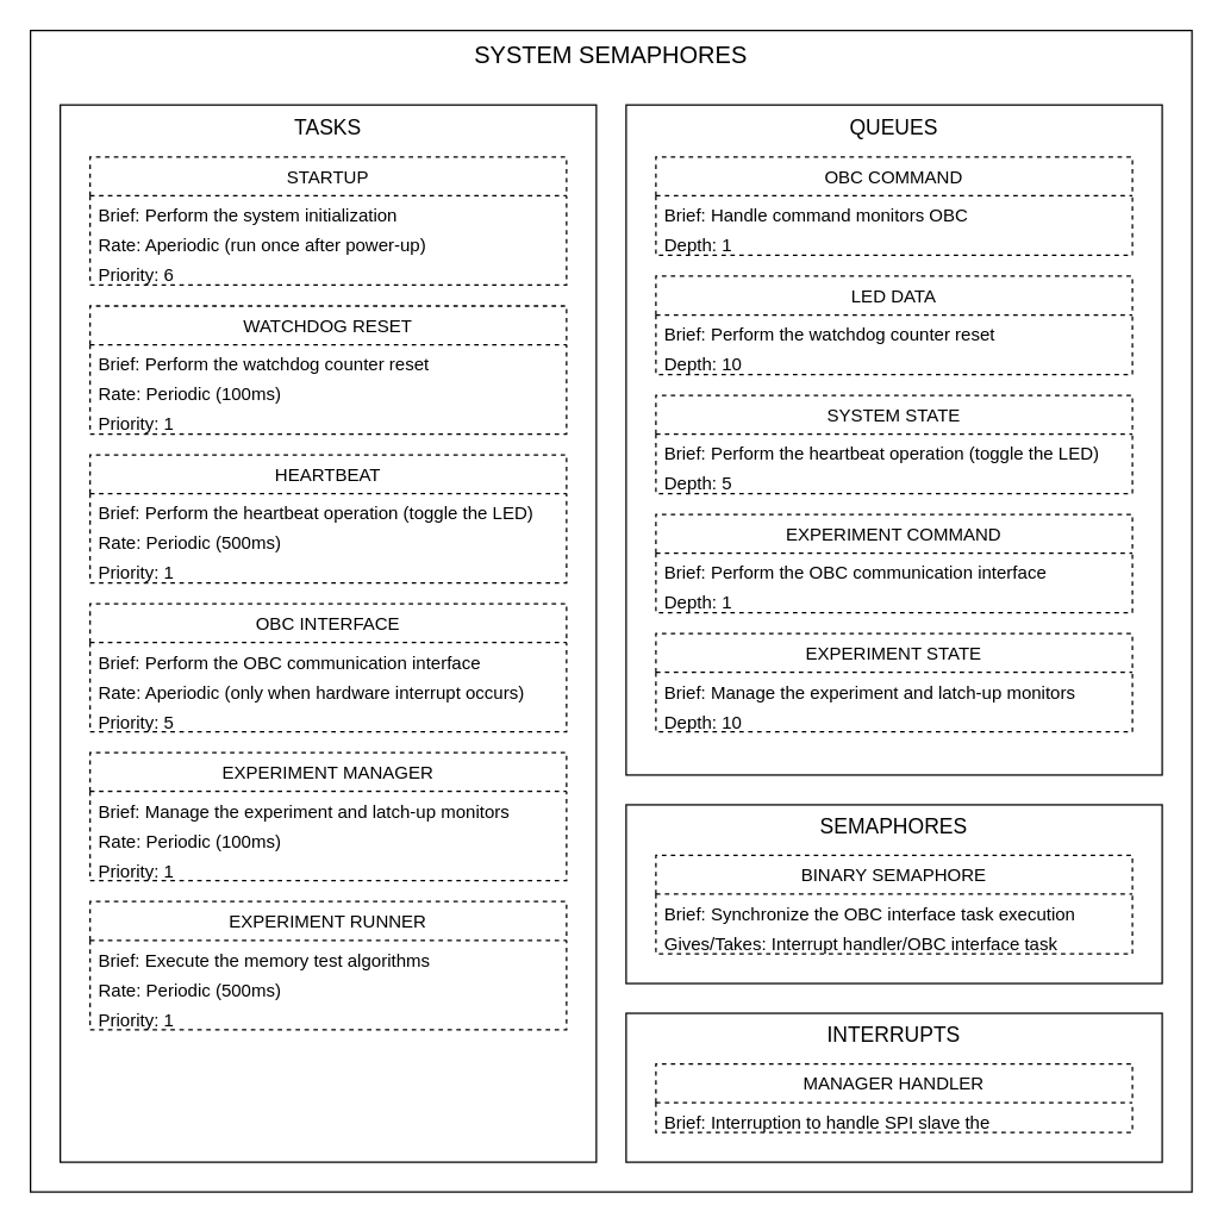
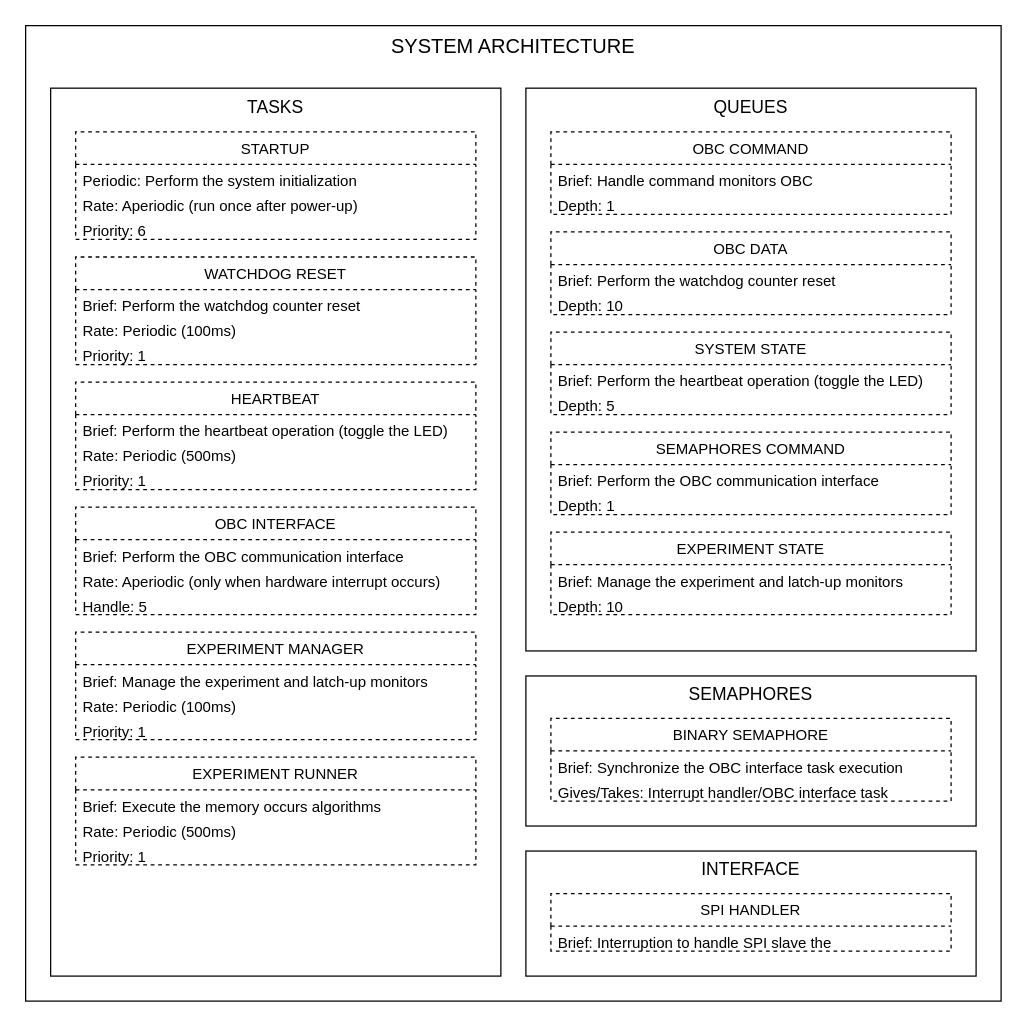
- <mxCell id="2" value="SYSTEM SEMAPHORES" style="rounded=0;whiteSpace=wrap;html=1;fillColor=none;fontSize=16;strokeWidth=1;perimeterSpacing=0;verticalAlign=top;" vertex="1" parent="1"><mxGeometry x="20" y="20" width="780" height="780" as="geometry" /></mxCell>
+ <mxCell id="2" value="SYSTEM ARCHITECTURE" style="rounded=0;whiteSpace=wrap;html=1;fillColor=none;fontSize=16;strokeWidth=1;perimeterSpacing=0;verticalAlign=top;" vertex="1" parent="1"><mxGeometry x="20" y="20" width="780" height="780" as="geometry" /></mxCell>
- <mxCell id="9" value="Brief: Perform the system initialization " style="text;strokeColor=none;fillColor=none;align=left;verticalAlign=top;spacingLeft=4;spacingRight=4;overflow=hidden;rotatable=0;points=[[0,0.5],[1,0.5]];portConstraint=eastwest;fontStyle=0" vertex="1" parent="8"><mxGeometry y="26" width="320" height="20" as="geometry" /></mxCell>
+ <mxCell id="9" value="Periodic: Perform the system initialization " style="text;strokeColor=none;fillColor=none;align=left;verticalAlign=top;spacingLeft=4;spacingRight=4;overflow=hidden;rotatable=0;points=[[0,0.5],[1,0.5]];portConstraint=eastwest;fontStyle=0" vertex="1" parent="8"><mxGeometry y="26" width="320" height="20" as="geometry" /></mxCell>
- <mxCell id="43" value="LED DATA" style="swimlane;fontStyle=0;childLayout=stackLayout;horizontal=1;startSize=26;fillColor=none;horizontalStack=0;resizeParent=1;resizeParentMax=0;resizeLast=0;collapsible=1;marginBottom=0;strokeWidth=1;fontSize=12;strokeColor=#000000;dashed=1;" vertex="1" parent="1"><mxGeometry x="440" y="185" width="320" height="66" as="geometry"><mxRectangle x="240" y="480" width="100" height="26" as="alternateBounds" /></mxGeometry></mxCell>
+ <mxCell id="43" value="OBC DATA" style="swimlane;fontStyle=0;childLayout=stackLayout;horizontal=1;startSize=26;fillColor=none;horizontalStack=0;resizeParent=1;resizeParentMax=0;resizeLast=0;collapsible=1;marginBottom=0;strokeWidth=1;fontSize=12;strokeColor=#000000;dashed=1;" vertex="1" parent="1"><mxGeometry x="440" y="185" width="320" height="66" as="geometry"><mxRectangle x="240" y="480" width="100" height="26" as="alternateBounds" /></mxGeometry></mxCell>
- <mxCell id="40" value="EXPERIMENT COMMAND" style="swimlane;fontStyle=0;childLayout=stackLayout;horizontal=1;startSize=26;fillColor=none;horizontalStack=0;resizeParent=1;resizeParentMax=0;resizeLast=0;collapsible=1;marginBottom=0;strokeWidth=1;fontSize=12;strokeColor=#000000;dashed=1;" vertex="1" parent="1"><mxGeometry x="440" y="345" width="320" height="66" as="geometry"><mxRectangle x="240" y="480" width="100" height="26" as="alternateBounds" /></mxGeometry></mxCell>
+ <mxCell id="40" value="SEMAPHORES COMMAND" style="swimlane;fontStyle=0;childLayout=stackLayout;horizontal=1;startSize=26;fillColor=none;horizontalStack=0;resizeParent=1;resizeParentMax=0;resizeLast=0;collapsible=1;marginBottom=0;strokeWidth=1;fontSize=12;strokeColor=#000000;dashed=1;" vertex="1" parent="1"><mxGeometry x="440" y="345" width="320" height="66" as="geometry"><mxRectangle x="240" y="480" width="100" height="26" as="alternateBounds" /></mxGeometry></mxCell>
- <mxCell id="28" value="Priority: 5" style="text;strokeColor=none;fillColor=none;align=left;verticalAlign=top;spacingLeft=4;spacingRight=4;overflow=hidden;rotatable=0;points=[[0,0.5],[1,0.5]];portConstraint=eastwest;fontStyle=0" vertex="1" parent="25"><mxGeometry y="66" width="320" height="20" as="geometry" /></mxCell>
+ <mxCell id="28" value="Handle: 5" style="text;strokeColor=none;fillColor=none;align=left;verticalAlign=top;spacingLeft=4;spacingRight=4;overflow=hidden;rotatable=0;points=[[0,0.5],[1,0.5]];portConstraint=eastwest;fontStyle=0" vertex="1" parent="25"><mxGeometry y="66" width="320" height="20" as="geometry" /></mxCell>
- <mxCell id="18" value="Brief: Execute the memory test algorithms" style="text;strokeColor=none;fillColor=none;align=left;verticalAlign=top;spacingLeft=4;spacingRight=4;overflow=hidden;rotatable=0;points=[[0,0.5],[1,0.5]];portConstraint=eastwest;fontStyle=0" vertex="1" parent="17"><mxGeometry y="26" width="320" height="20" as="geometry" /></mxCell>
+ <mxCell id="18" value="Brief: Execute the memory occurs algorithms" style="text;strokeColor=none;fillColor=none;align=left;verticalAlign=top;spacingLeft=4;spacingRight=4;overflow=hidden;rotatable=0;points=[[0,0.5],[1,0.5]];portConstraint=eastwest;fontStyle=0" vertex="1" parent="17"><mxGeometry y="26" width="320" height="20" as="geometry" /></mxCell>
- <mxCell id="50" value="INTERRUPTS" style="rounded=0;whiteSpace=wrap;html=1;fillColor=none;fontSize=14;strokeWidth=1;perimeterSpacing=0;verticalAlign=top;" vertex="1" parent="1"><mxGeometry x="420" y="680" width="360" height="100" as="geometry" /></mxCell>
+ <mxCell id="50" value="INTERFACE" style="rounded=0;whiteSpace=wrap;html=1;fillColor=none;fontSize=14;strokeWidth=1;perimeterSpacing=0;verticalAlign=top;" vertex="1" parent="1"><mxGeometry x="420" y="680" width="360" height="100" as="geometry" /></mxCell>
- <mxCell id="12" value="MANAGER HANDLER" style="swimlane;fontStyle=0;childLayout=stackLayout;horizontal=1;startSize=26;fillColor=none;horizontalStack=0;resizeParent=1;resizeParentMax=0;resizeLast=0;collapsible=1;marginBottom=0;strokeWidth=1;fontSize=12;strokeColor=#000000;dashed=1;" vertex="1" parent="1"><mxGeometry x="440" y="714" width="320" height="46" as="geometry"><mxRectangle x="240" y="480" width="100" height="26" as="alternateBounds" /></mxGeometry></mxCell>
+ <mxCell id="12" value="SPI HANDLER" style="swimlane;fontStyle=0;childLayout=stackLayout;horizontal=1;startSize=26;fillColor=none;horizontalStack=0;resizeParent=1;resizeParentMax=0;resizeLast=0;collapsible=1;marginBottom=0;strokeWidth=1;fontSize=12;strokeColor=#000000;dashed=1;" vertex="1" parent="1"><mxGeometry x="440" y="714" width="320" height="46" as="geometry"><mxRectangle x="240" y="480" width="100" height="26" as="alternateBounds" /></mxGeometry></mxCell>
